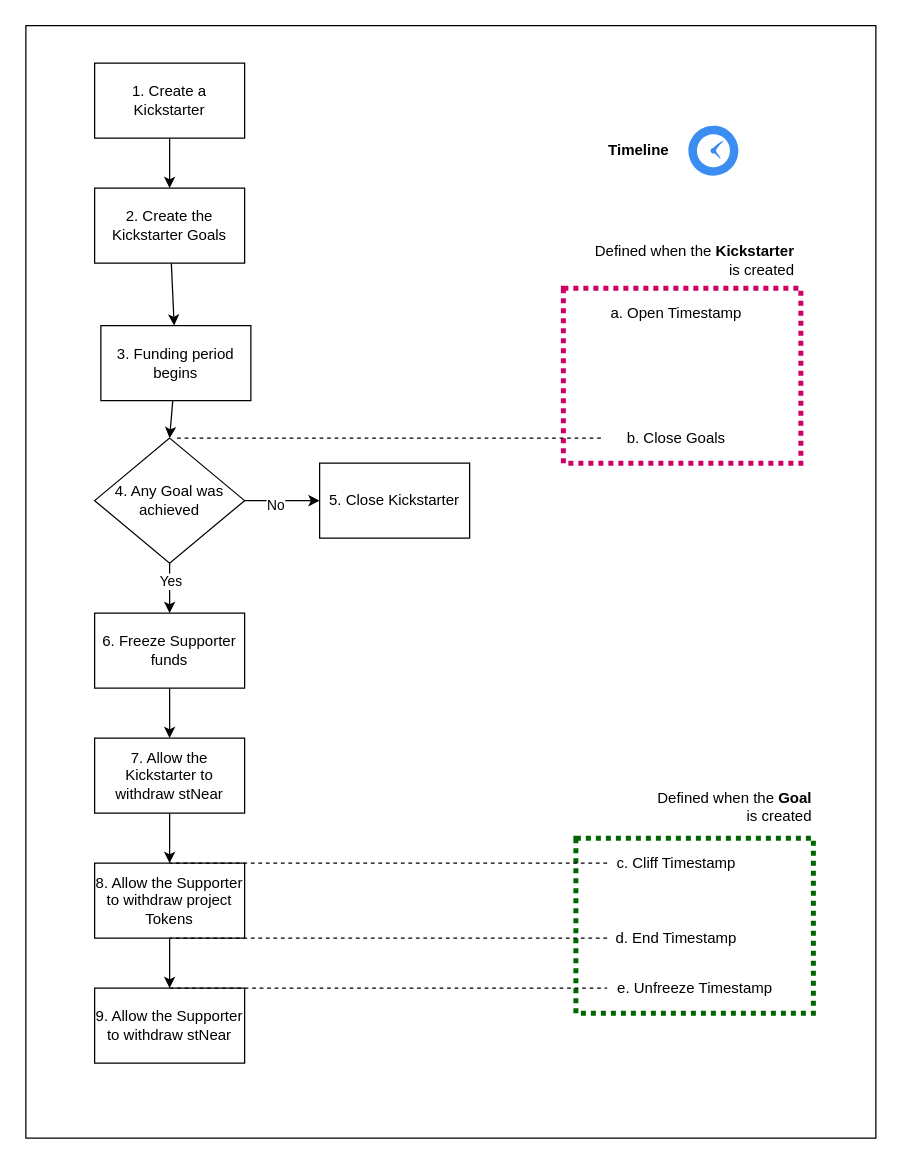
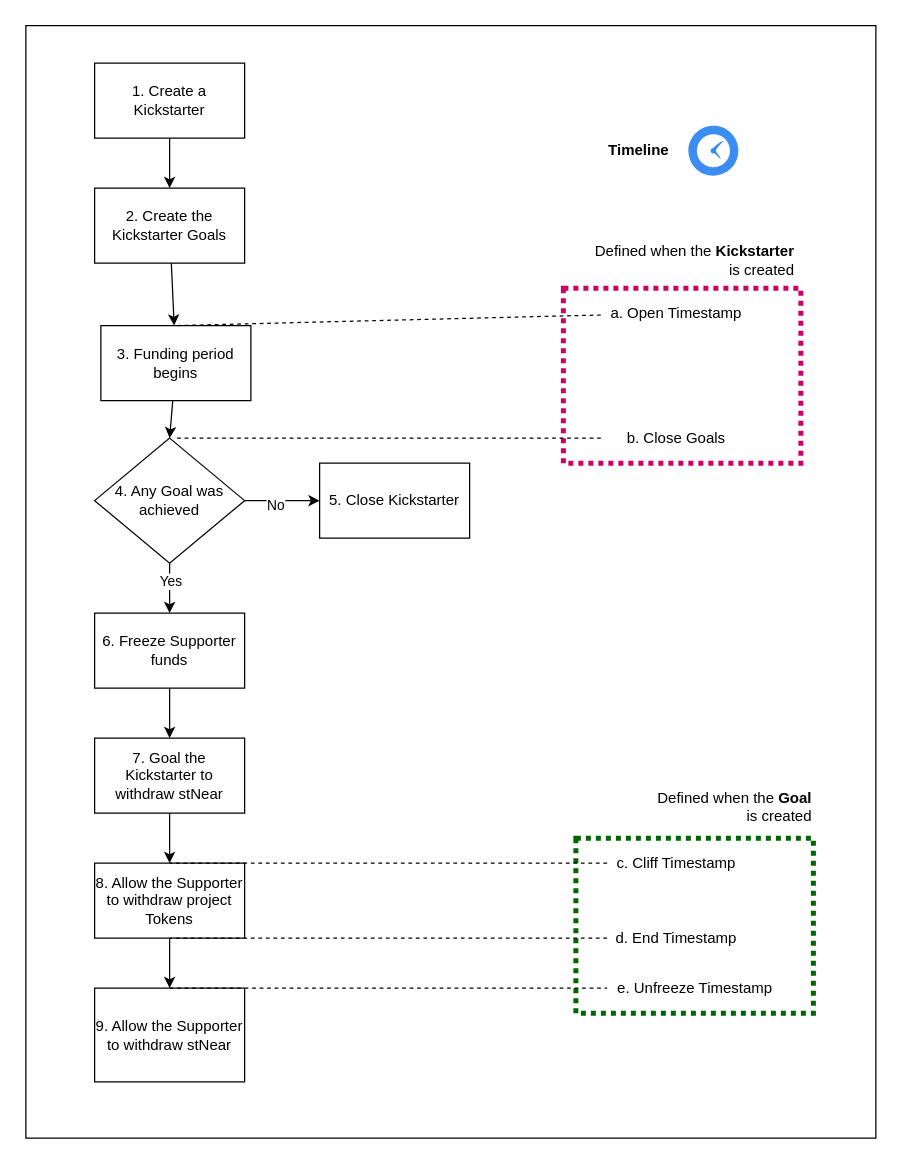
+ <mxCell id="26" value="" style="edgeStyle=none;html=1;fontColor=#000000;strokeColor=#000000;entryX=0.5;entryY=0;entryDx=0;entryDy=0;dashed=1;endArrow=none;endFill=0;" edge="1" parent="1" source="27" target="10"><mxGeometry relative="1" as="geometry" /></mxCell>
- <mxCell id="20" value="&lt;font color=&quot;#000000&quot;&gt;7. Allow the Kickstarter to withdraw stNear&lt;/font&gt;" style="whiteSpace=wrap;html=1;fillColor=#FFFFFF;strokeColor=#000000;" vertex="1" parent="1"><mxGeometry x="75" y="590" width="120" height="60" as="geometry" /></mxCell>
+ <mxCell id="20" value="&lt;font color=&quot;#000000&quot;&gt;7. Goal the Kickstarter to withdraw stNear&lt;/font&gt;" style="whiteSpace=wrap;html=1;fillColor=#FFFFFF;strokeColor=#000000;" vertex="1" parent="1"><mxGeometry x="75" y="590" width="120" height="60" as="geometry" /></mxCell>
- <mxCell id="23" value="&lt;font color=&quot;#000000&quot;&gt;9. Allow the Supporter to withdraw stNear&lt;/font&gt;" style="whiteSpace=wrap;html=1;fillColor=#FFFFFF;strokeColor=#000000;" vertex="1" parent="1"><mxGeometry x="75" y="790" width="120" height="60" as="geometry" /></mxCell>
+ <mxCell id="23" value="&lt;font color=&quot;#000000&quot;&gt;9. Allow the Supporter to withdraw stNear&lt;/font&gt;" style="whiteSpace=wrap;html=1;fillColor=#FFFFFF;strokeColor=#000000;" vertex="1" parent="1"><mxGeometry x="75" y="790" width="120" height="75" as="geometry" /></mxCell>
